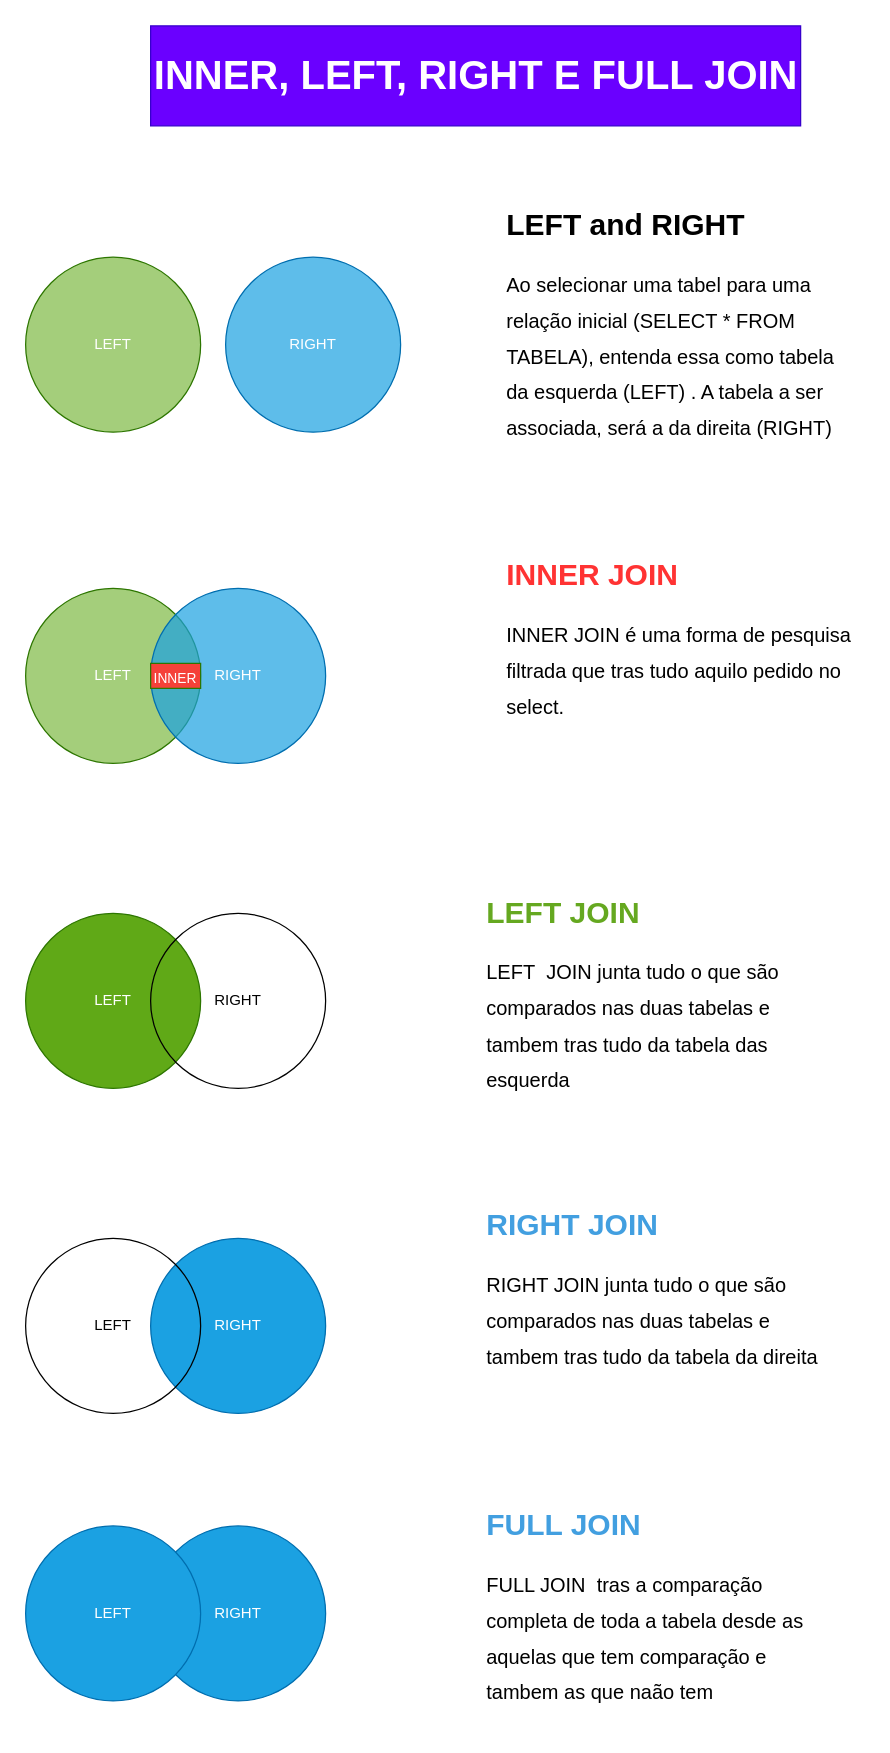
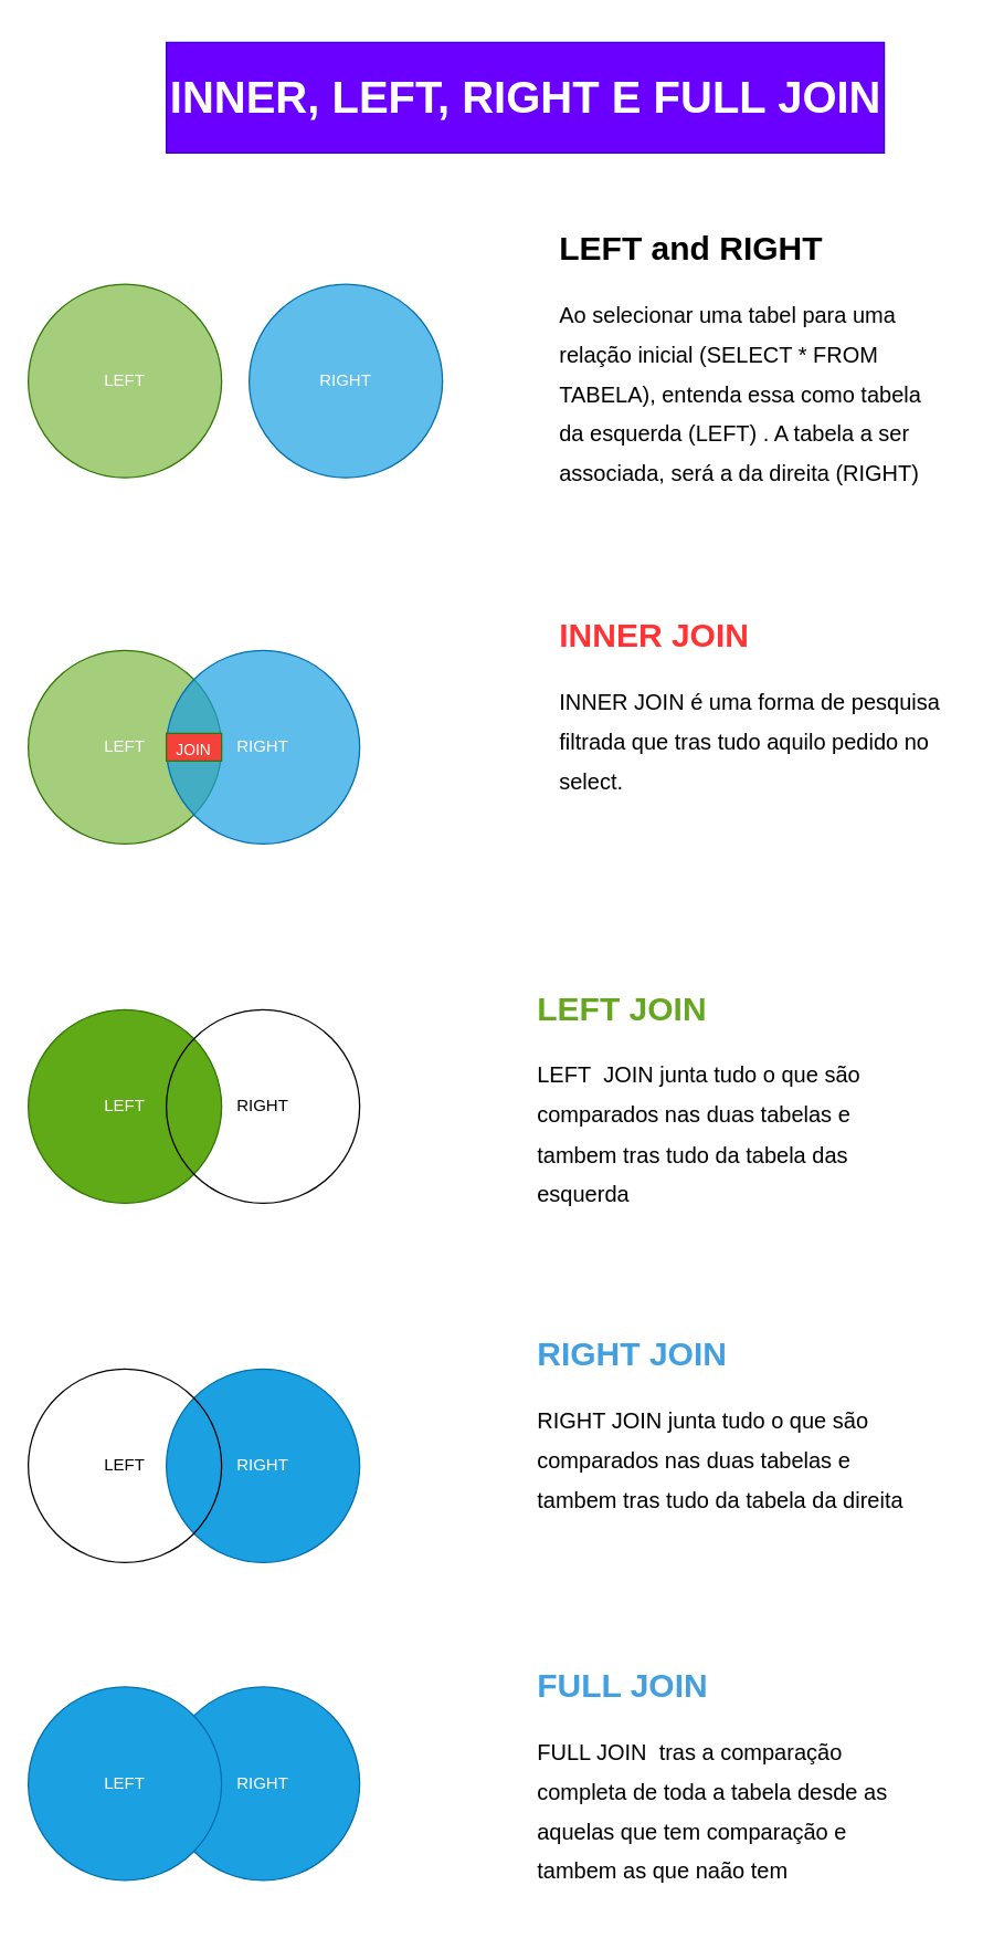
- <mxCell id="18" value="&lt;font style=&quot;font-size: 32px;&quot;&gt;INNER, LEFT, RIGHT E FULL JOIN&lt;/font&gt;" style="text;strokeColor=#3700CC;fillColor=#6a00ff;html=1;fontSize=24;fontStyle=1;verticalAlign=middle;align=center;fontColor=#ffffff;" vertex="1" parent="1"><mxGeometry x="120" y="20" width="520" height="80" as="geometry" /></mxCell>
+ <mxCell id="18" value="&lt;font style=&quot;font-size: 32px;&quot;&gt;INNER, LEFT, RIGHT E FULL JOIN&lt;/font&gt;" style="text;strokeColor=#3700CC;fillColor=#6a00ff;html=1;fontSize=24;fontStyle=1;verticalAlign=middle;align=center;fontColor=#ffffff;" vertex="1" parent="1"><mxGeometry x="120" y="30" width="520" height="80" as="geometry" /></mxCell>
- <mxCell id="8" value="&lt;font style=&quot;font-size: 11px;&quot;&gt;INNER&lt;/font&gt;" style="text;html=1;strokeColor=#2D7600;fillColor=#f54139;align=center;verticalAlign=middle;whiteSpace=wrap;rounded=0;fontSize=16;fontColor=#ffffff;" vertex="1" parent="1"><mxGeometry x="120" y="530" width="40" height="20" as="geometry" /></mxCell>
+ <mxCell id="8" value="&lt;font style=&quot;font-size: 11px;&quot;&gt;JOIN&lt;/font&gt;" style="text;html=1;strokeColor=#2D7600;fillColor=#f54139;align=center;verticalAlign=middle;whiteSpace=wrap;rounded=0;fontSize=16;fontColor=#ffffff;" vertex="1" parent="1"><mxGeometry x="120" y="530" width="40" height="20" as="geometry" /></mxCell>
